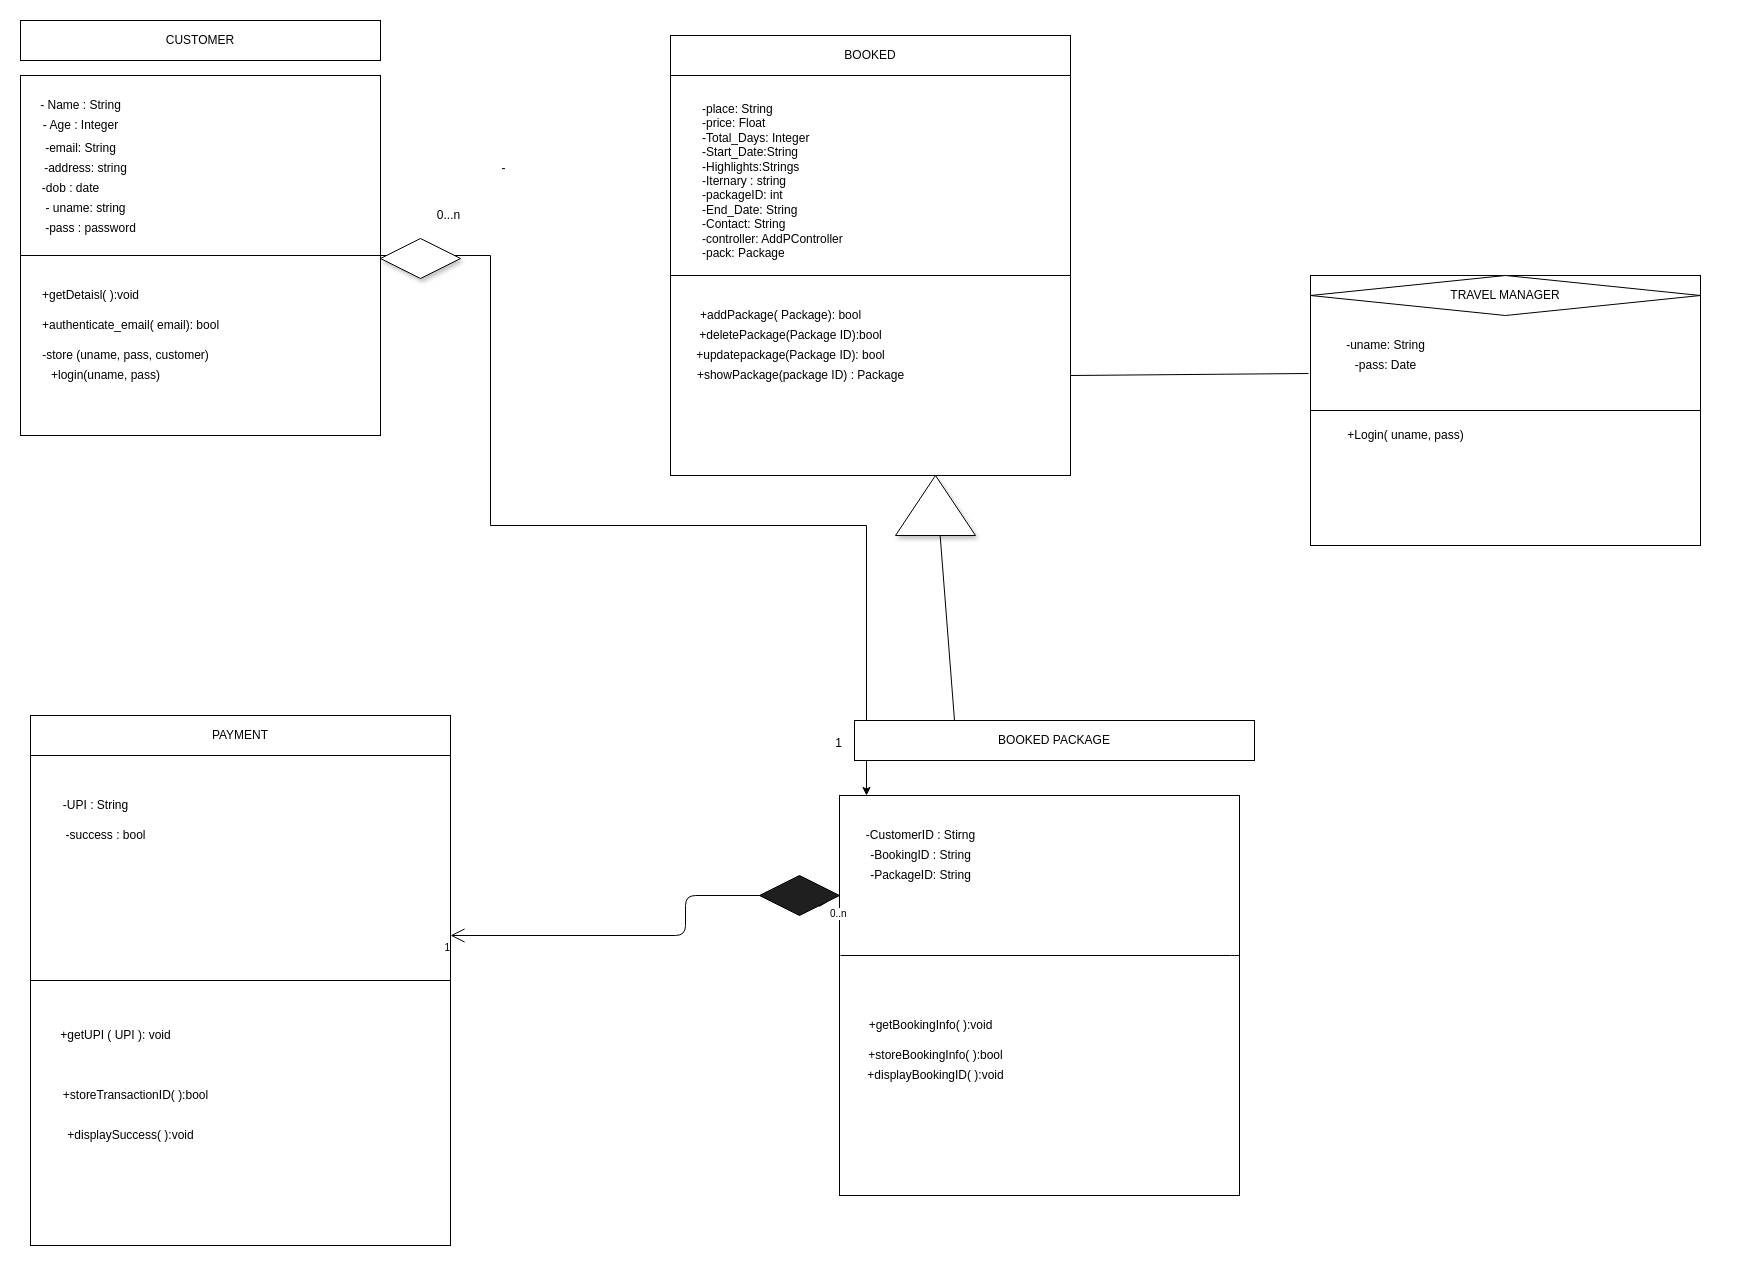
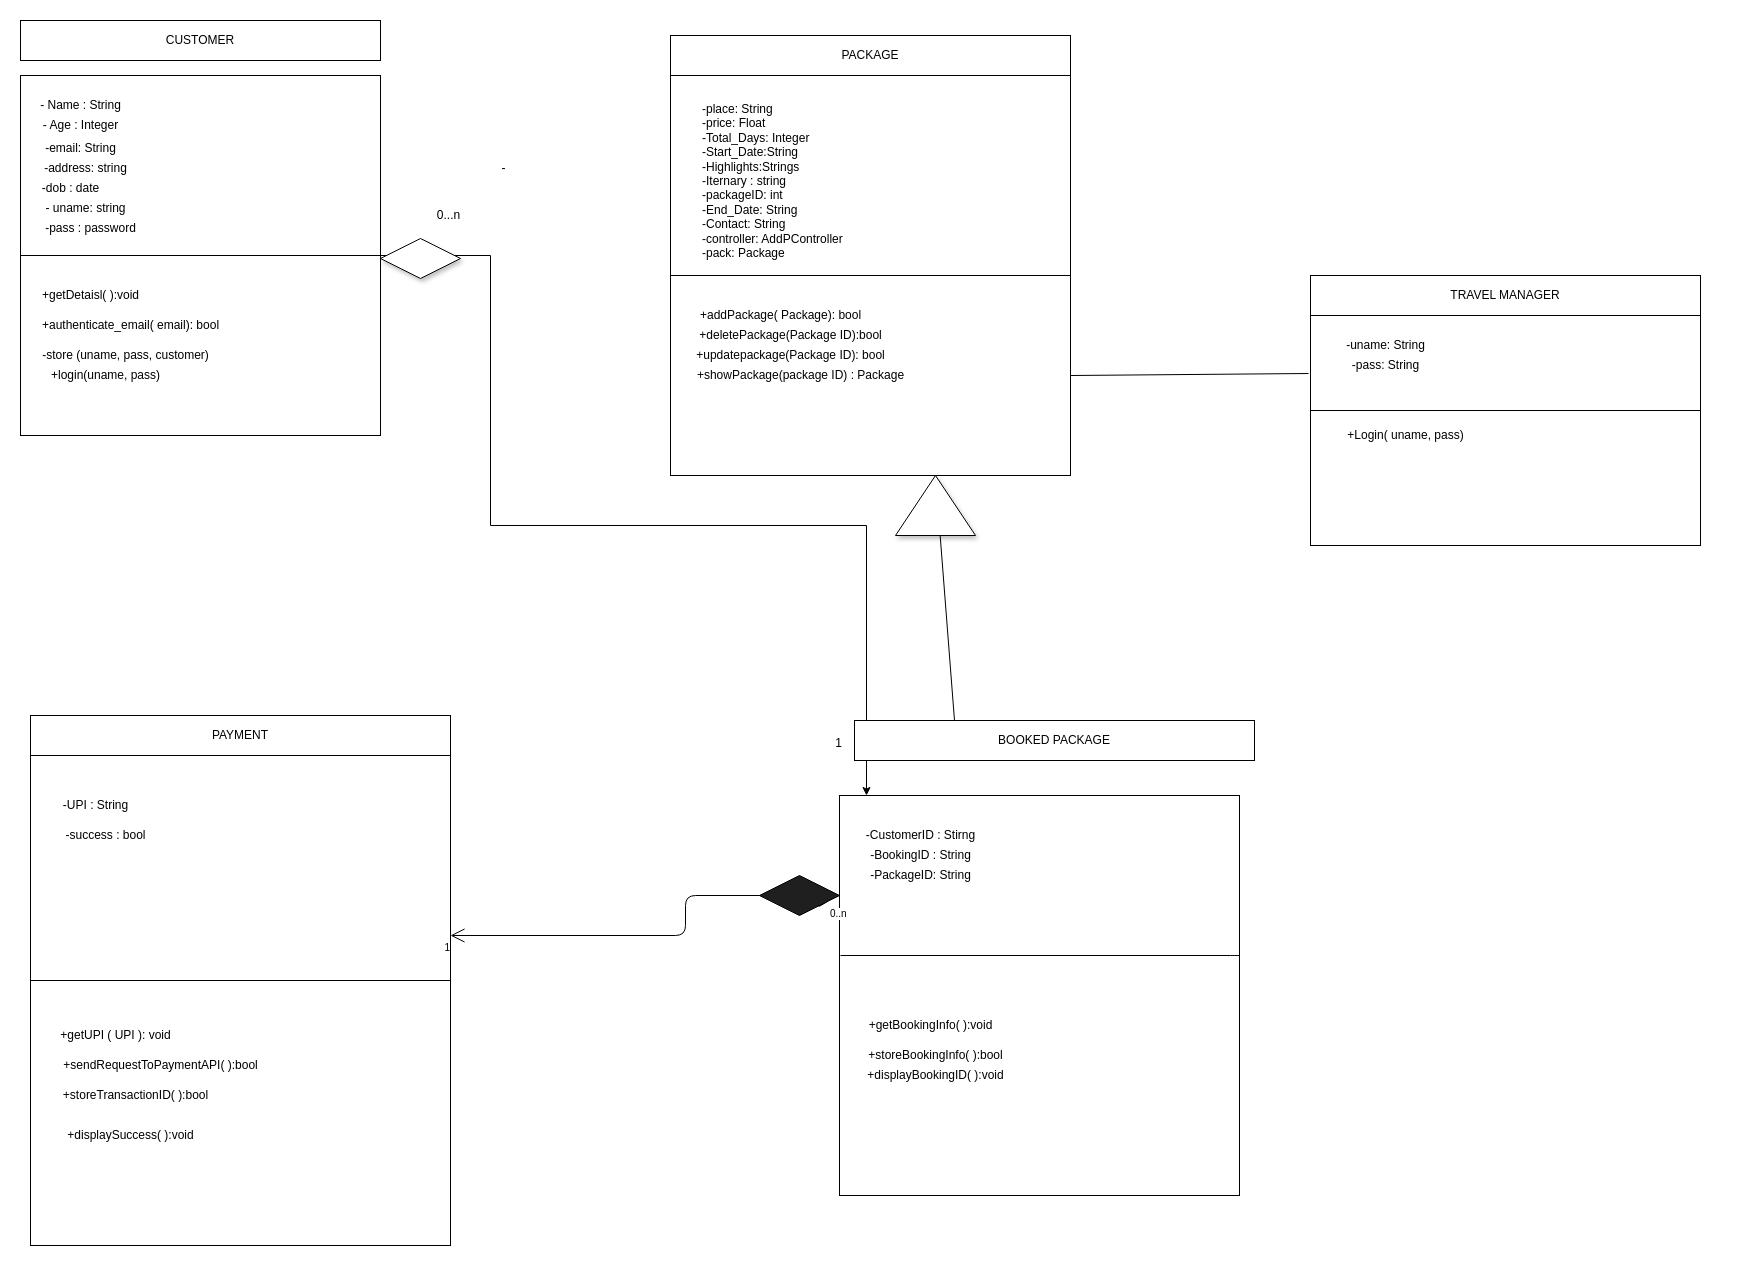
- <mxCell id="19" value="BOOKED" style="rounded=0;whiteSpace=wrap;html=1;" vertex="1" parent="1"><mxGeometry x="670" width="400" height="40" as="geometry" y="35" /></mxCell>
+ <mxCell id="19" value="PACKAGE" style="rounded=0;whiteSpace=wrap;html=1;" vertex="1" parent="1"><mxGeometry x="670" width="400" height="40" as="geometry" y="35" /></mxCell>
- <mxCell id="45" value="TRAVEL MANAGER" style="rhombus;whiteSpace=wrap;html=1;" vertex="1" parent="1"><mxGeometry x="1310" y="275" width="390" height="40" as="geometry" /></mxCell>
+ <mxCell id="45" value="TRAVEL MANAGER" style="rounded=0;whiteSpace=wrap;html=1;" vertex="1" parent="1"><mxGeometry x="1310" y="275" width="390" height="40" as="geometry" /></mxCell>
- <mxCell id="47" value="-pass: Date" style="text;html=1;align=center;verticalAlign=middle;resizable=0;points=[];;autosize=1;" vertex="1" parent="1"><mxGeometry x="1345" y="355" width="80" height="20" as="geometry" /></mxCell>
+ <mxCell id="47" value="-pass: String" style="text;html=1;align=center;verticalAlign=middle;resizable=0;points=[];;autosize=1;" vertex="1" parent="1"><mxGeometry x="1345" y="355" width="80" height="20" as="geometry" /></mxCell>
+ <mxCell id="28" value="+sendRequestToPaymentAPI( ):bool" style="text;html=1;align=center;verticalAlign=middle;resizable=0;points=[];;autosize=1;" vertex="1" parent="1"><mxGeometry x="55" y="1055" width="210" height="20" as="geometry" /></mxCell>
